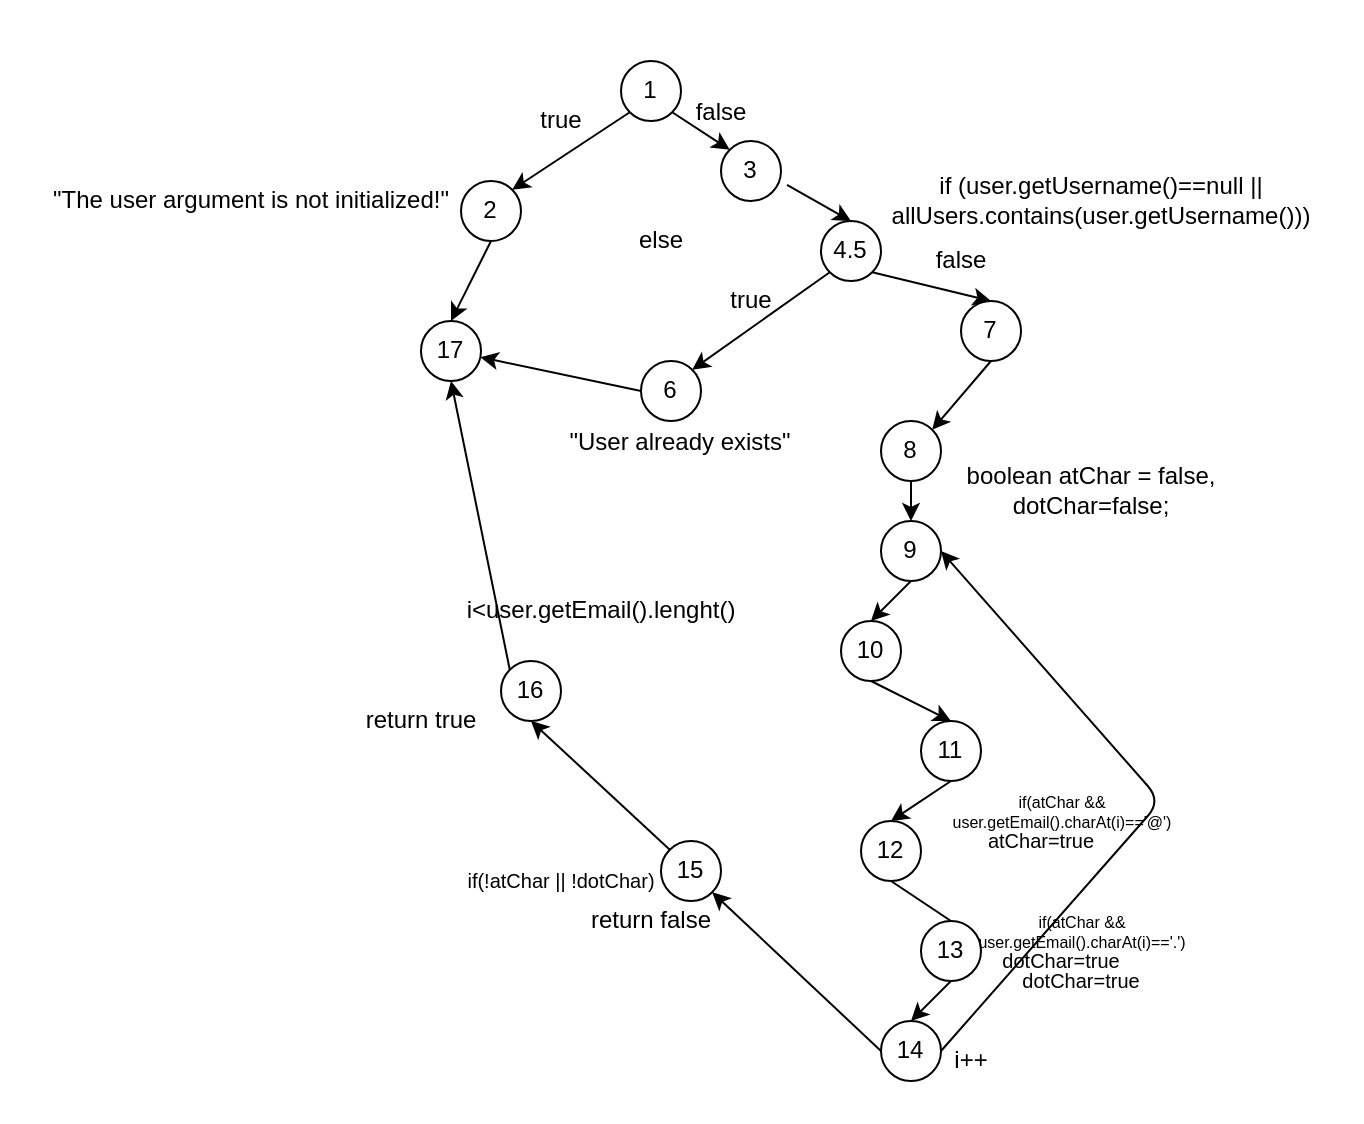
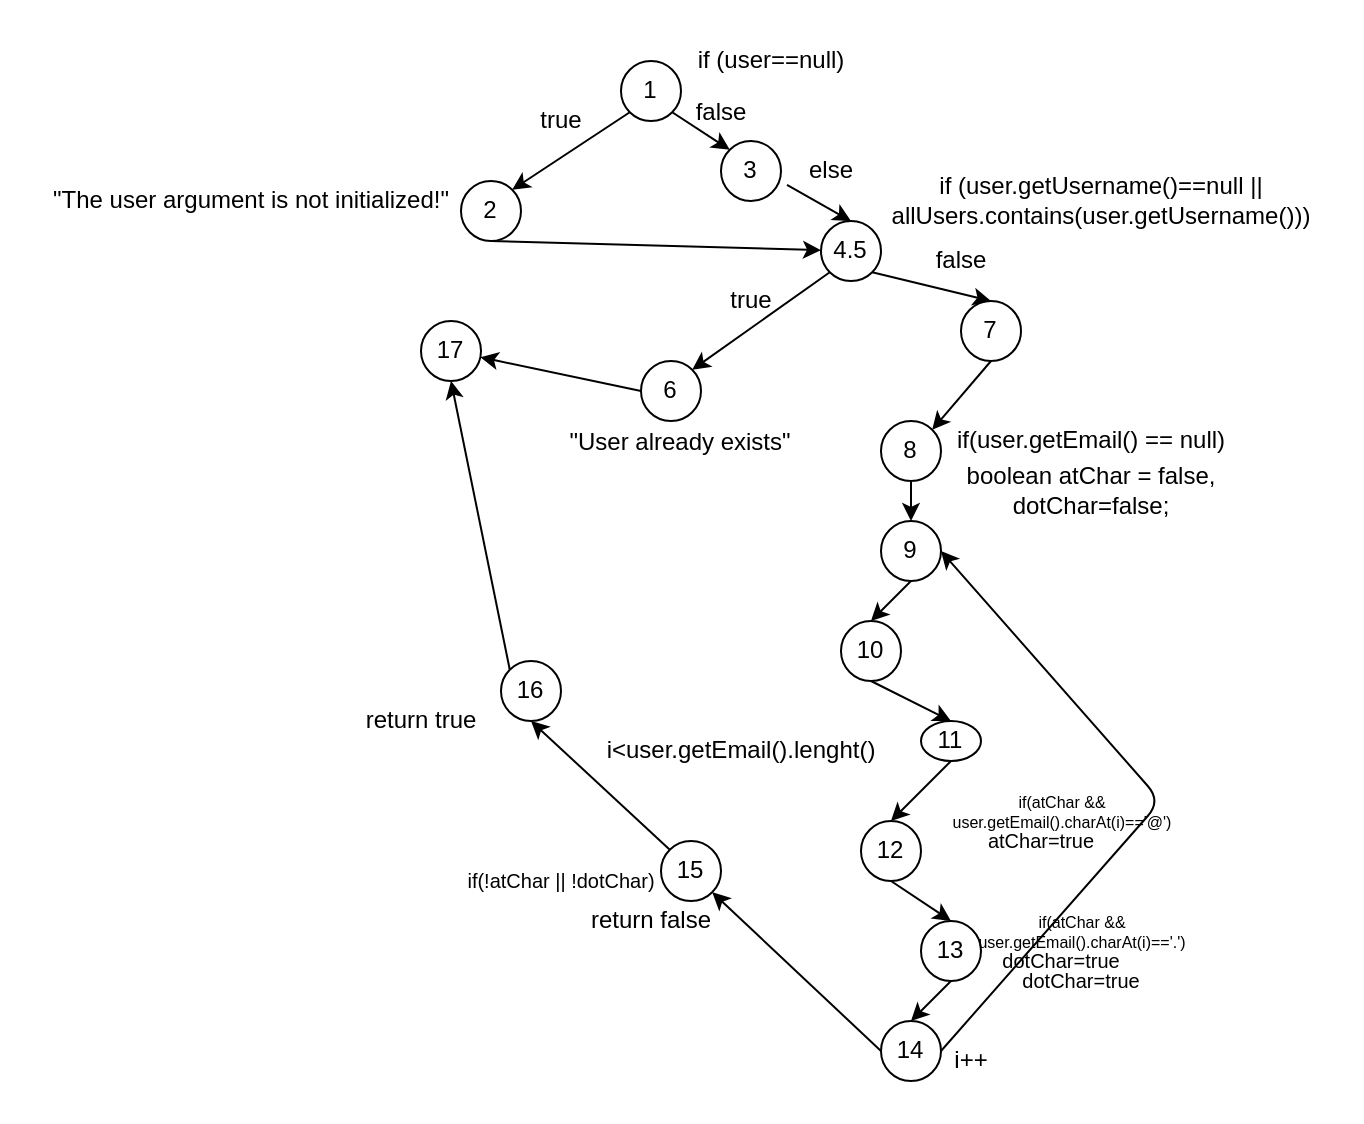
+ <mxCell id="36" value="if (user==null)" style="text;html=1;align=center;verticalAlign=middle;resizable=0;points=[];autosize=1;" vertex="1" parent="1"><mxGeometry x="340" y="20" width="90" height="20" as="geometry" /></mxCell>
- <mxCell id="37" value="else" style="text;html=1;align=center;verticalAlign=middle;resizable=0;points=[];autosize=1;" vertex="1" parent="1"><mxGeometry x="310" y="110" width="40" height="20" as="geometry" /></mxCell>
+ <mxCell id="37" value="else" style="text;html=1;align=center;verticalAlign=middle;resizable=0;points=[];autosize=1;" vertex="1" parent="1"><mxGeometry x="395" y="75" width="40" height="20" as="geometry" /></mxCell>
- <mxCell id="31" value="" style="endArrow=classic;html=1;exitX=0.5;exitY=1;exitDx=0;exitDy=0;entryX=0.5;entryY=0;entryDx=0;entryDy=0;" parent="1" source="7" target="33" edge="1"><mxGeometry width="50" height="50" relative="1" as="geometry"><mxPoint x="500" y="410" as="sourcePoint" /><mxPoint x="280" y="470" as="targetPoint" /></mxGeometry></mxCell>
+ <mxCell id="31" value="" style="endArrow=classic;html=1;exitX=0.5;exitY=1;exitDx=0;exitDy=0;" parent="1" source="7" target="5" edge="1"><mxGeometry width="50" height="50" relative="1" as="geometry"><mxPoint x="500" y="410" as="sourcePoint" /><mxPoint x="280" y="470" as="targetPoint" /></mxGeometry></mxCell>
+ <mxCell id="45" value="if(user.getEmail() == null)" style="text;html=1;align=center;verticalAlign=middle;resizable=0;points=[];autosize=1;" vertex="1" parent="1"><mxGeometry x="470" y="210" width="150" height="20" as="geometry" /></mxCell>
- <mxCell id="47" value="i&amp;lt;user.getEmail().lenght()" style="text;html=1;align=center;verticalAlign=middle;resizable=0;points=[];autosize=1;" vertex="1" parent="1"><mxGeometry x="225" y="295" width="150" height="20" as="geometry" /></mxCell>
+ <mxCell id="47" value="i&amp;lt;user.getEmail().lenght()" style="text;html=1;align=center;verticalAlign=middle;resizable=0;points=[];autosize=1;" vertex="1" parent="1"><mxGeometry x="295" y="365" width="150" height="20" as="geometry" /></mxCell>
- <mxCell id="14" value="11" style="ellipse;whiteSpace=wrap;html=1;aspect=fixed;" parent="1" vertex="1"><mxGeometry x="460" y="360" width="30" height="30" as="geometry" /></mxCell>
+ <mxCell id="14" value="11" style="ellipse;whiteSpace=wrap;html=1;aspect=fixed;" parent="1" vertex="1"><mxGeometry x="460" y="360" width="30" height="20" as="geometry" /></mxCell>
- <mxCell id="27" value="" style="endArrow=none;html=1;exitX=0.5;exitY=1;exitDx=0;exitDy=0;entryX=0.5;entryY=0;entryDx=0;entryDy=0;" parent="1" source="13" target="12" edge="1"><mxGeometry width="50" height="50" relative="1" as="geometry"><mxPoint x="300" y="500" as="sourcePoint" /><mxPoint x="350" y="450" as="targetPoint" /></mxGeometry></mxCell>
+ <mxCell id="27" value="" style="endArrow=classic;html=1;exitX=0.5;exitY=1;exitDx=0;exitDy=0;entryX=0.5;entryY=0;entryDx=0;entryDy=0;" parent="1" source="13" target="12" edge="1"><mxGeometry width="50" height="50" relative="1" as="geometry"><mxPoint x="300" y="500" as="sourcePoint" /><mxPoint x="350" y="450" as="targetPoint" /></mxGeometry></mxCell>
